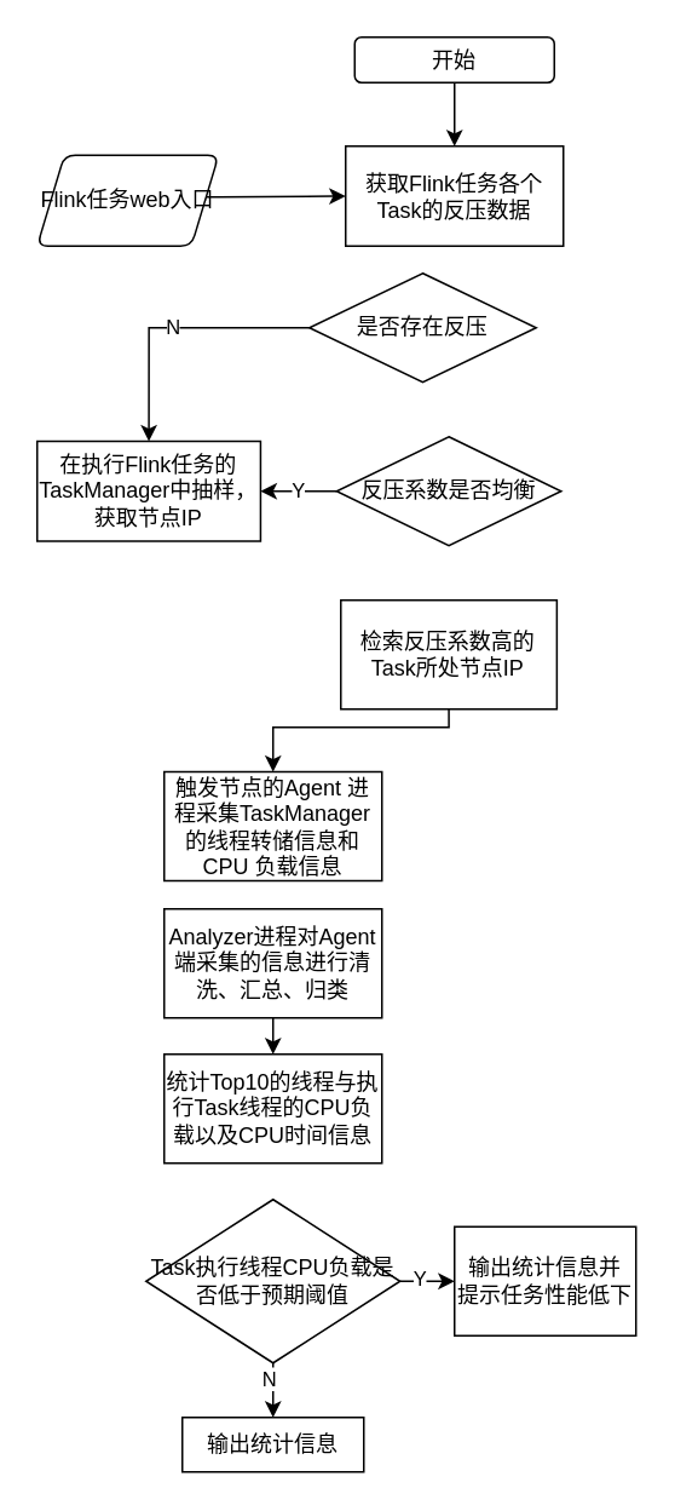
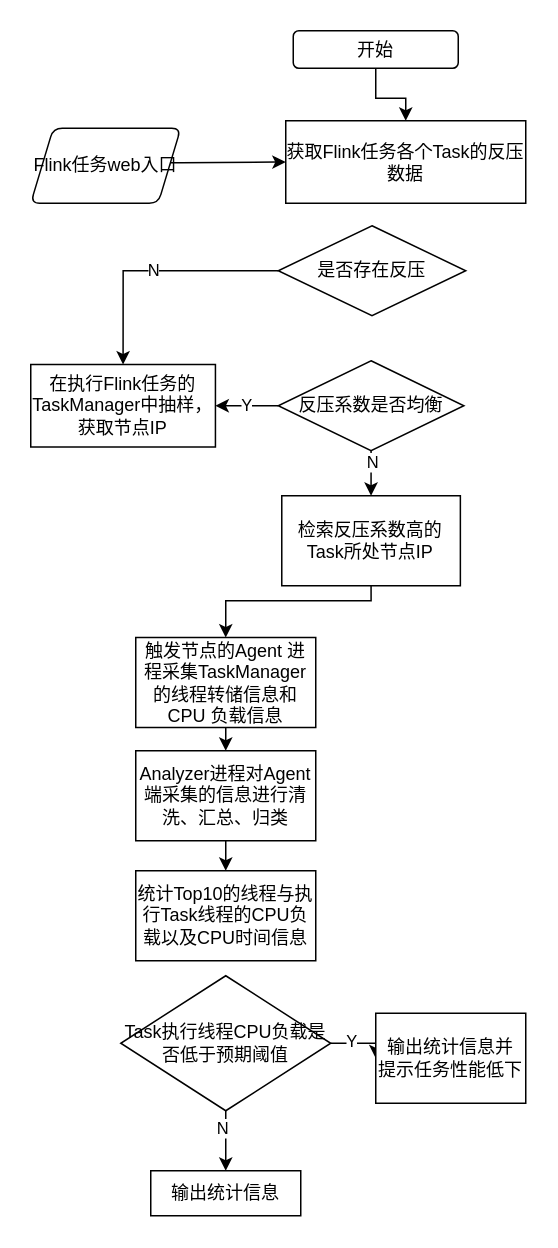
- <mxCell id="2" value="获取Flink任务各个Task的反压数据" style="rounded=0;whiteSpace=wrap;html=1;" vertex="1" parent="1"><mxGeometry x="190" y="80" width="120" height="55" as="geometry" /></mxCell>
+ <mxCell id="2" value="获取Flink任务各个Task的反压数据" style="rounded=0;whiteSpace=wrap;html=1;" vertex="1" parent="1"><mxGeometry x="190" y="80" width="160" height="55" as="geometry" /></mxCell>
- <mxCell id="8" value="是否存在反压" style="strokeWidth=1;html=1;shape=mxgraph.flowchart.decision;whiteSpace=wrap;" vertex="1" parent="1"><mxGeometry x="170" y="150" width="125" height="60" as="geometry" /></mxCell>
+ <mxCell id="8" value="是否存在反压" style="strokeWidth=1;html=1;shape=mxgraph.flowchart.decision;whiteSpace=wrap;" vertex="1" parent="1"><mxGeometry x="185" y="150" width="125" height="60" as="geometry" /></mxCell>
+ <mxCell id="10" style="edgeStyle=orthogonalEdgeStyle;rounded=0;orthogonalLoop=1;jettySize=auto;html=1;exitX=0.5;exitY=1;exitDx=0;exitDy=0;exitPerimeter=0;entryX=0.5;entryY=0;entryDx=0;entryDy=0;" edge="1" parent="1" source="12" target="14"><mxGeometry relative="1" as="geometry"><mxPoint x="247" y="340" as="targetPoint" /></mxGeometry></mxCell>
+ <mxCell id="11" value="N" style="edgeLabel;html=1;align=center;verticalAlign=middle;resizable=0;points=[];" vertex="1" connectable="0" parent="10"><mxGeometry x="-0.465" y="1" relative="1" as="geometry"><mxPoint as="offset" /></mxGeometry></mxCell>
+ <mxCell id="16" style="edgeStyle=orthogonalEdgeStyle;rounded=0;orthogonalLoop=1;jettySize=auto;html=1;exitX=0.5;exitY=1;exitDx=0;exitDy=0;entryX=0.5;entryY=0;entryDx=0;entryDy=0;" edge="1" parent="1" source="17" target="19"><mxGeometry relative="1" as="geometry" /></mxCell>
- <mxCell id="25" value="Task执行线程CPU负载是否低于预期阈值" style="rhombus;whiteSpace=wrap;html=1;strokeWidth=1;" vertex="1" parent="1"><mxGeometry x="80" y="660" width="140" height="90" as="geometry" /></mxCell>
+ <mxCell id="25" value="Task执行线程CPU负载是否低于预期阈值" style="rhombus;whiteSpace=wrap;html=1;strokeWidth=1;" vertex="1" parent="1"><mxGeometry x="80" y="650" width="140" height="90" as="geometry" /></mxCell>
